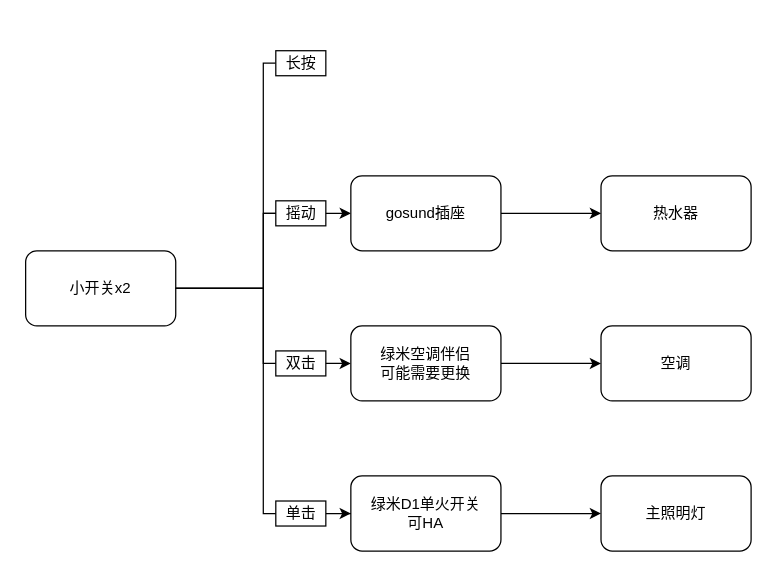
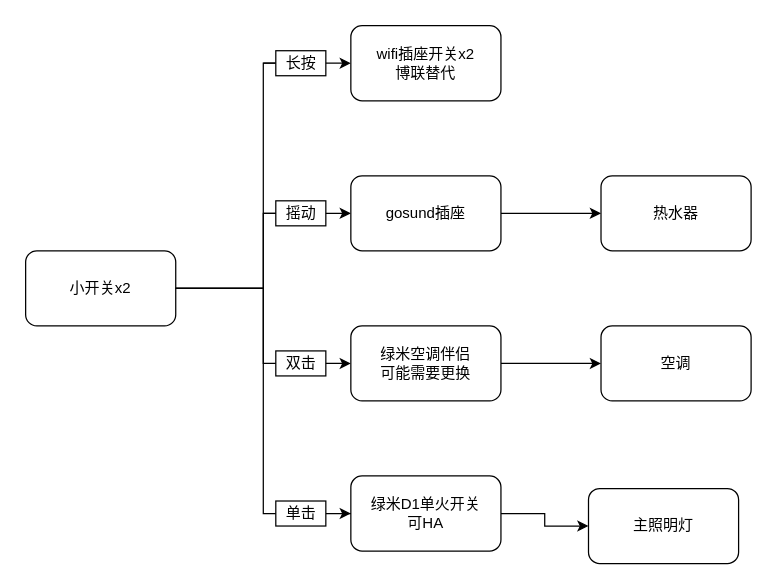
+ <mxCell id="8" value="" style="edgeStyle=orthogonalEdgeStyle;rounded=0;orthogonalLoop=1;jettySize=auto;html=1;startArrow=none;" edge="1" parent="1" source="16" target="14"><mxGeometry relative="1" as="geometry"><mxPoint x="220" y="50" as="sourcePoint" /><Array as="points"><mxPoint x="210" y="50" /></Array></mxGeometry></mxCell>
+ <mxCell id="14" value="wifi插座开关x2&lt;br&gt;博联替代" style="whiteSpace=wrap;html=1;rounded=1;" vertex="1" parent="1"><mxGeometry x="280" y="20" width="120" height="60" as="geometry" /></mxCell>
- <mxCell id="4" value="主照明灯" style="whiteSpace=wrap;html=1;rounded=1;" vertex="1" parent="1"><mxGeometry x="480" y="380" width="120" height="60" as="geometry" /></mxCell>
+ <mxCell id="4" value="主照明灯" style="whiteSpace=wrap;html=1;rounded=1;" vertex="1" parent="1"><mxGeometry x="470" y="390" width="120" height="60" as="geometry" /></mxCell>
